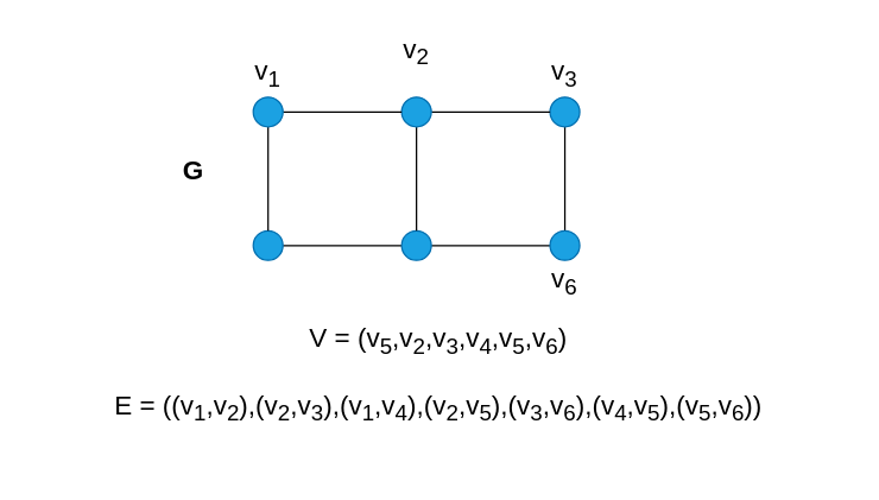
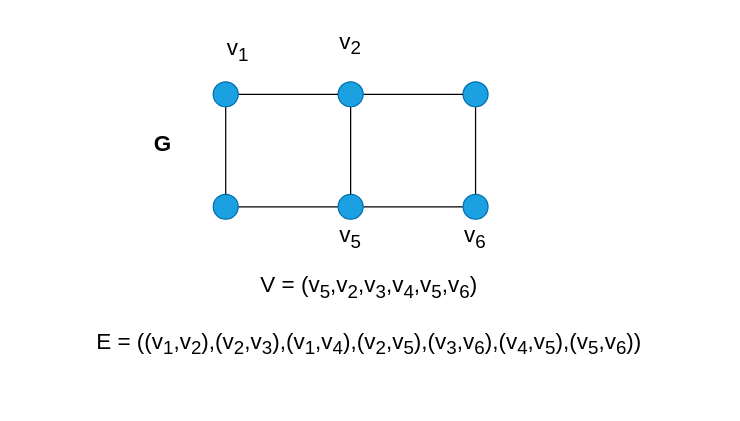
- <mxCell id="16" value="v&lt;sub&gt;1&lt;/sub&gt;" style="text;html=1;strokeColor=none;fillColor=none;align=center;verticalAlign=middle;whiteSpace=wrap;rounded=0;fontSize=18;" vertex="1" parent="1"><mxGeometry x="150" y="35" width="60" height="30" as="geometry" /></mxCell>
+ <mxCell id="16" value="v&lt;sub&gt;1&lt;/sub&gt;" style="text;html=1;strokeColor=none;fillColor=none;align=center;verticalAlign=middle;whiteSpace=wrap;rounded=0;fontSize=18;" vertex="1" parent="1"><mxGeometry x="160" y="25" width="60" height="30" as="geometry" /></mxCell>
- <mxCell id="18" value="v&lt;sub&gt;3&lt;/sub&gt;" style="text;html=1;strokeColor=none;fillColor=none;align=center;verticalAlign=middle;whiteSpace=wrap;rounded=0;fontSize=18;" vertex="1" parent="1"><mxGeometry x="350" y="35" width="60" height="30" as="geometry" /></mxCell>
+ <mxCell id="20" value="v&lt;sub&gt;5&lt;/sub&gt;" style="text;html=1;strokeColor=none;fillColor=none;align=center;verticalAlign=middle;whiteSpace=wrap;rounded=0;fontSize=18;" vertex="1" parent="1"><mxGeometry x="250" y="175" width="60" height="30" as="geometry" /></mxCell>
